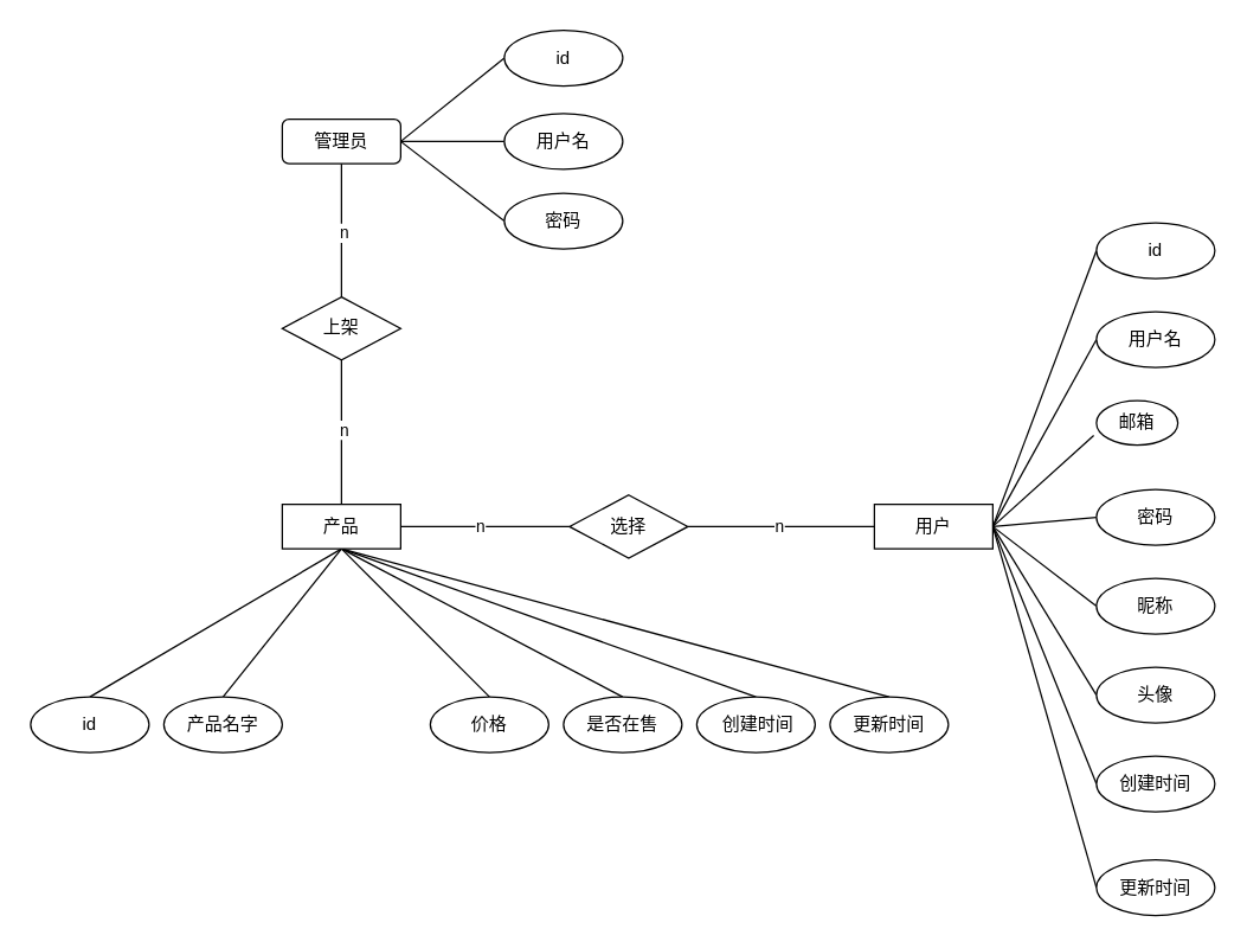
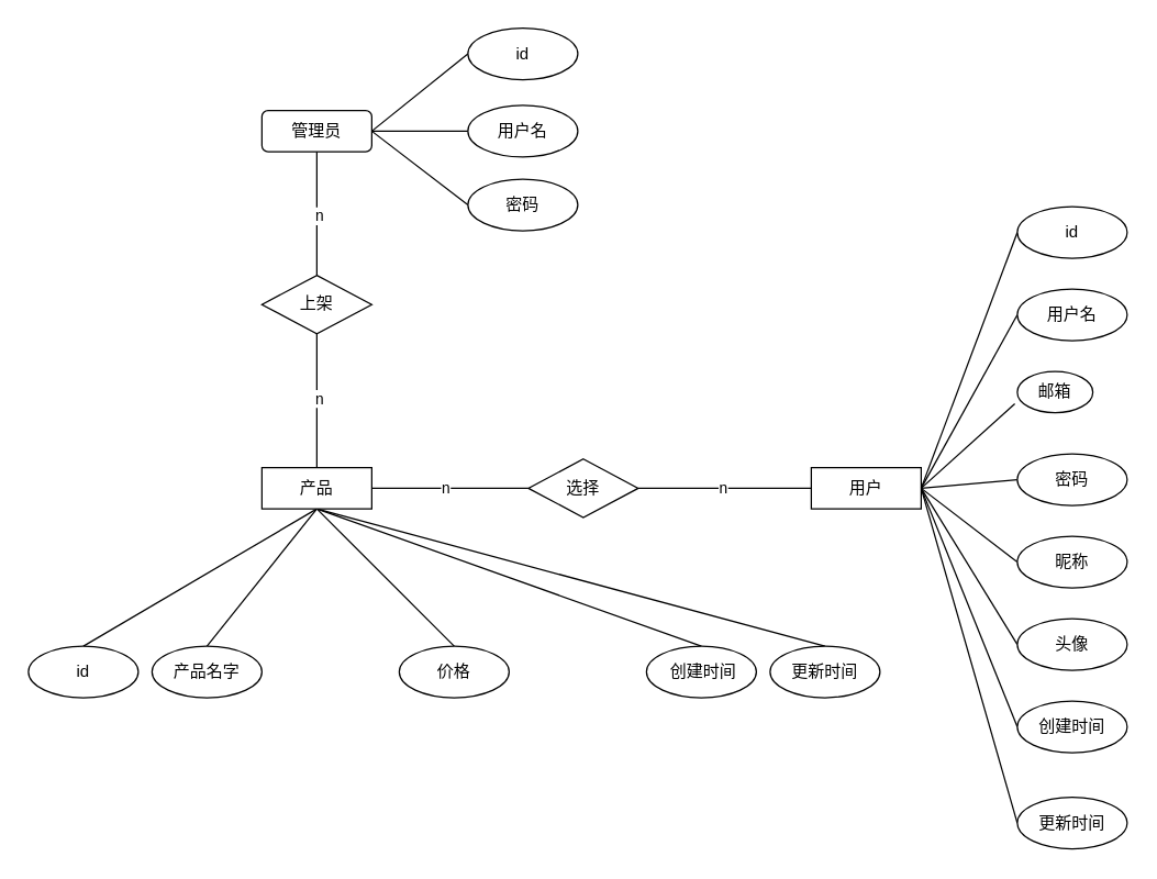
- <mxCell id="5" style="rounded=0;orthogonalLoop=1;jettySize=auto;html=1;exitX=0.5;exitY=1;exitDx=0;exitDy=0;entryX=0.5;entryY=0;entryDx=0;entryDy=0;endArrow=none;endFill=0;" edge="1" parent="1" source="8" target="46"><mxGeometry relative="1" as="geometry" /></mxCell>
- <mxCell id="46" value="是否在售" style="ellipse;whiteSpace=wrap;html=1;" vertex="1" parent="1"><mxGeometry x="380" y="470" width="80" height="37.5" as="geometry" /></mxCell>
